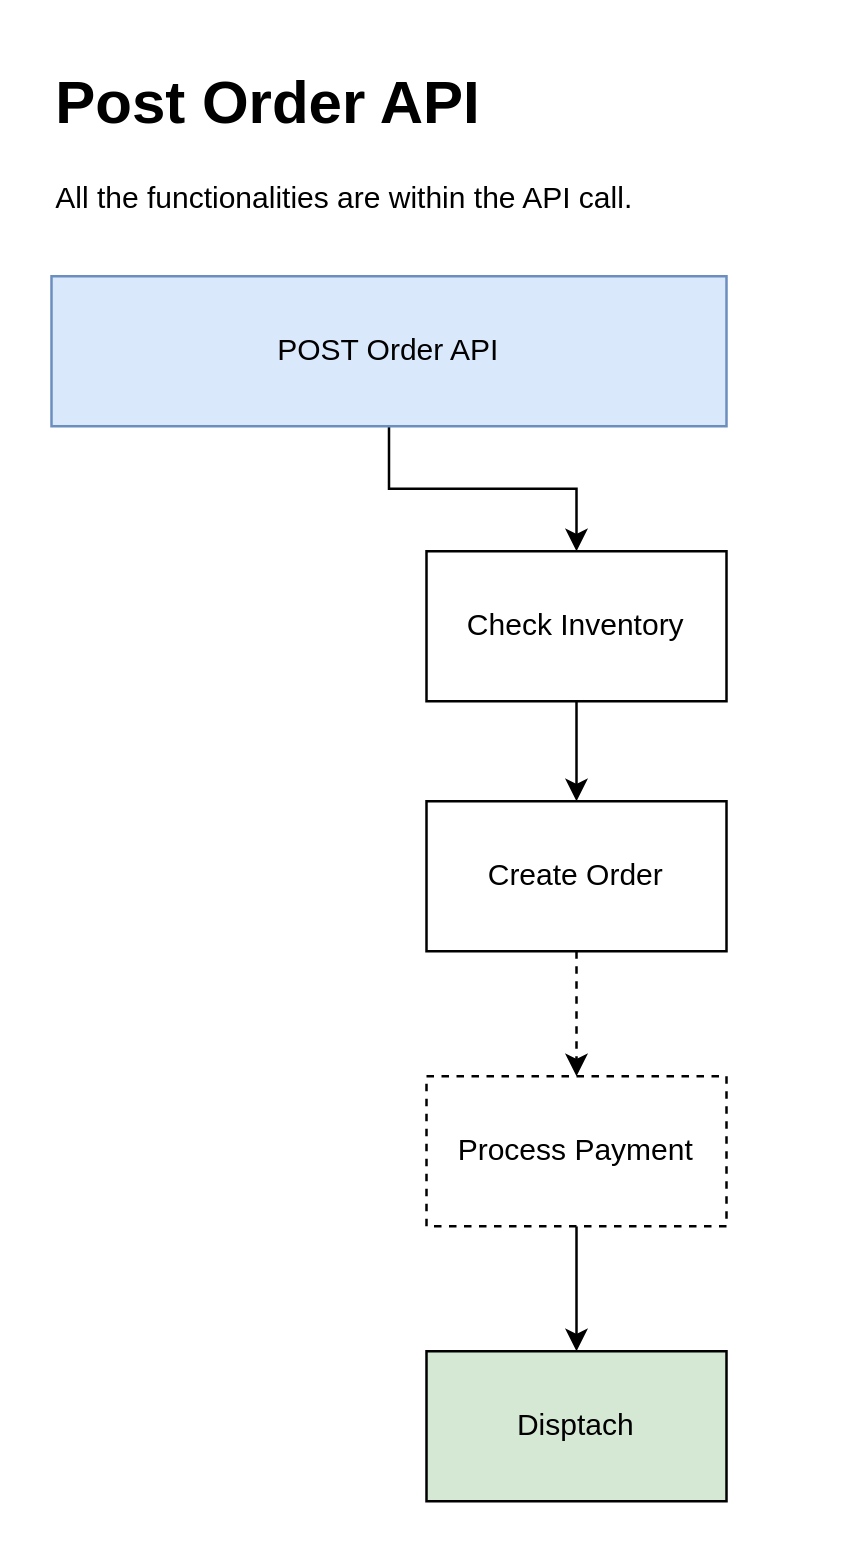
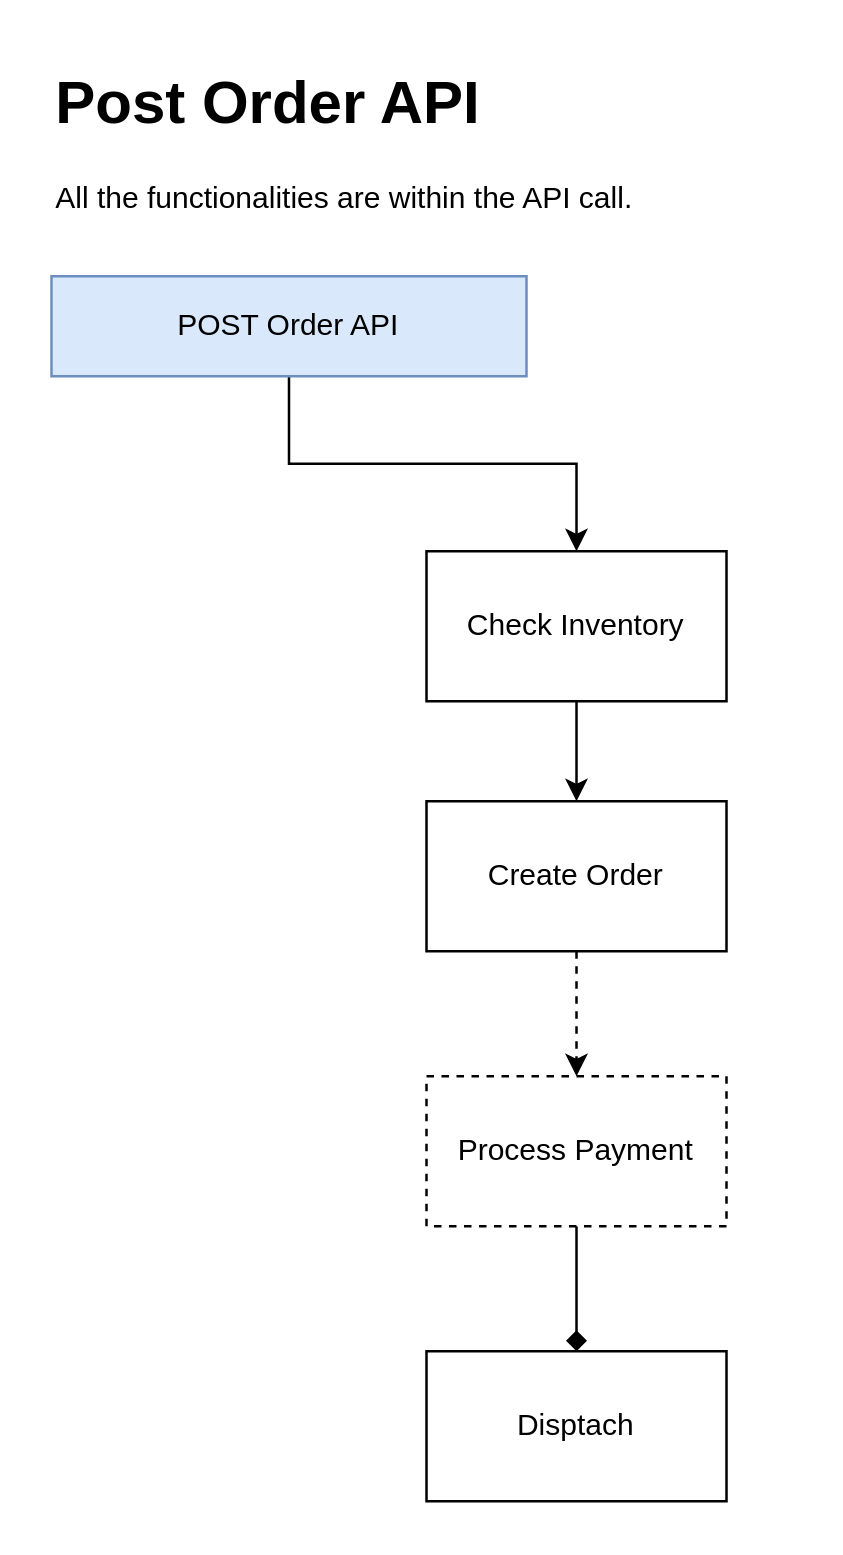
- <mxCell id="3" value="POST Order API" style="rounded=0;whiteSpace=wrap;html=1;fillColor=#dae8fc;strokeColor=#6c8ebf;" parent="1" vertex="1"><mxGeometry x="20" y="110" width="270" height="60" as="geometry" /></mxCell>
+ <mxCell id="3" value="POST Order API" style="rounded=0;whiteSpace=wrap;html=1;fillColor=#dae8fc;strokeColor=#6c8ebf;" parent="1" vertex="1"><mxGeometry x="20" y="110" width="190" height="40" as="geometry" /></mxCell>
- <mxCell id="8" style="edgeStyle=orthogonalEdgeStyle;rounded=0;orthogonalLoop=1;jettySize=auto;html=1;entryX=0.5;entryY=0;entryDx=0;entryDy=0;" parent="1" source="9" target="10" edge="1"><mxGeometry relative="1" as="geometry" /></mxCell>
+ <mxCell id="8" style="edgeStyle=orthogonalEdgeStyle;rounded=0;orthogonalLoop=1;jettySize=auto;html=1;entryX=0.5;entryY=0;entryDx=0;entryDy=0;endArrow=diamond;" parent="1" source="9" target="10" edge="1"><mxGeometry relative="1" as="geometry" /></mxCell>
- <mxCell id="10" value="Disptach" style="rounded=0;whiteSpace=wrap;html=1;fillColor=#d5e8d4;" parent="1" vertex="1"><mxGeometry x="170" y="540" width="120" height="60" as="geometry" /></mxCell>
+ <mxCell id="10" value="Disptach" style="rounded=0;whiteSpace=wrap;html=1;" parent="1" vertex="1"><mxGeometry x="170" y="540" width="120" height="60" as="geometry" /></mxCell>
